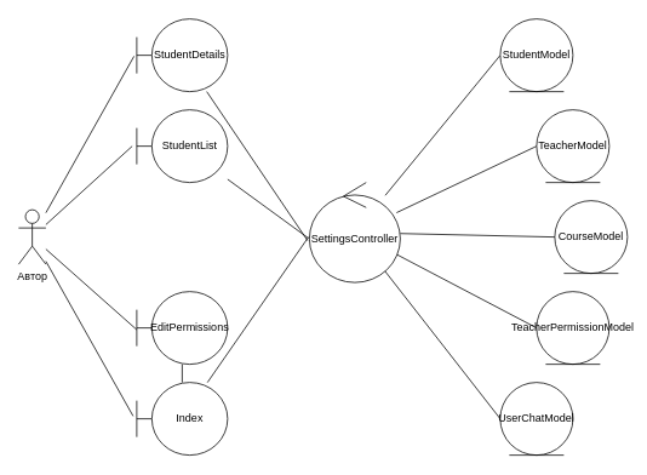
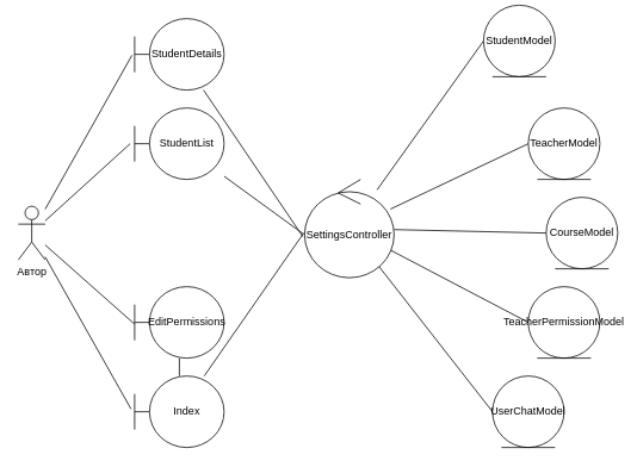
- <mxCell id="17" value="StudentModel" style="ellipse;shape=umlEntity;whiteSpace=wrap;html=1;" vertex="1" parent="1"><mxGeometry x="550" y="20" width="80" height="80" as="geometry" /></mxCell>
+ <mxCell id="17" value="StudentModel" style="ellipse;shape=umlEntity;whiteSpace=wrap;html=1;" vertex="1" parent="1"><mxGeometry x="540" y="5" width="80" height="80" as="geometry" /></mxCell>
